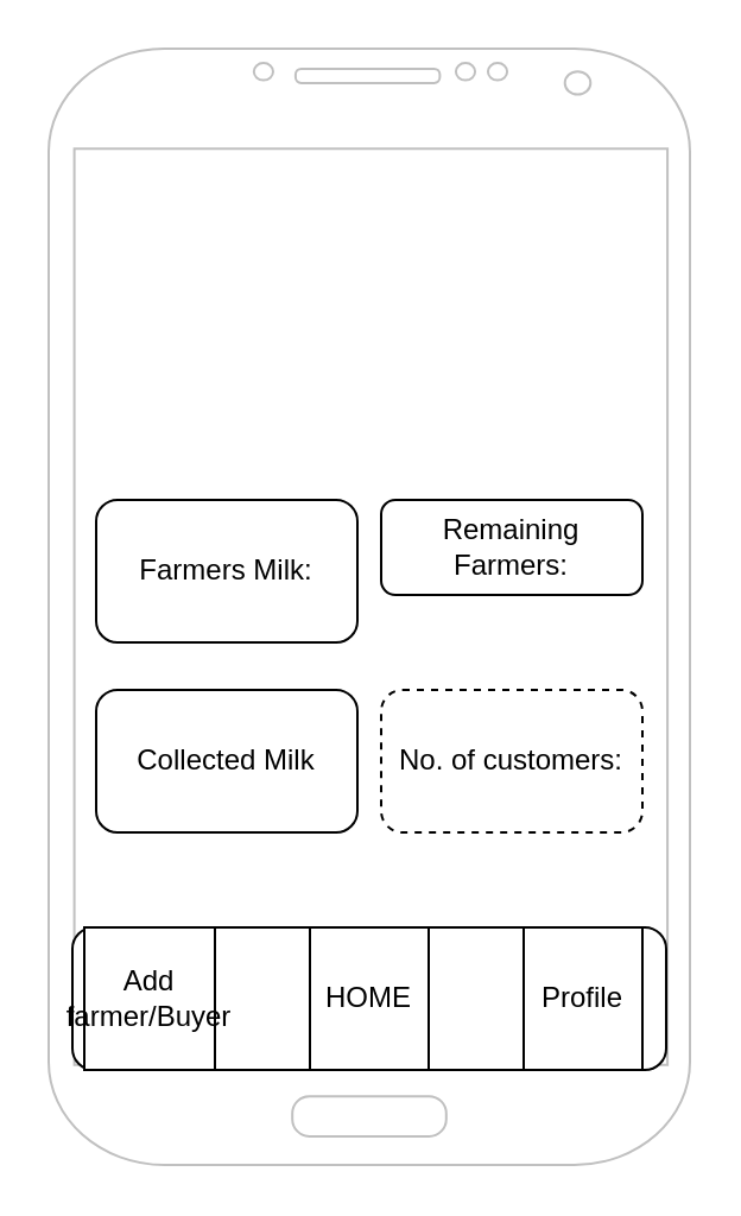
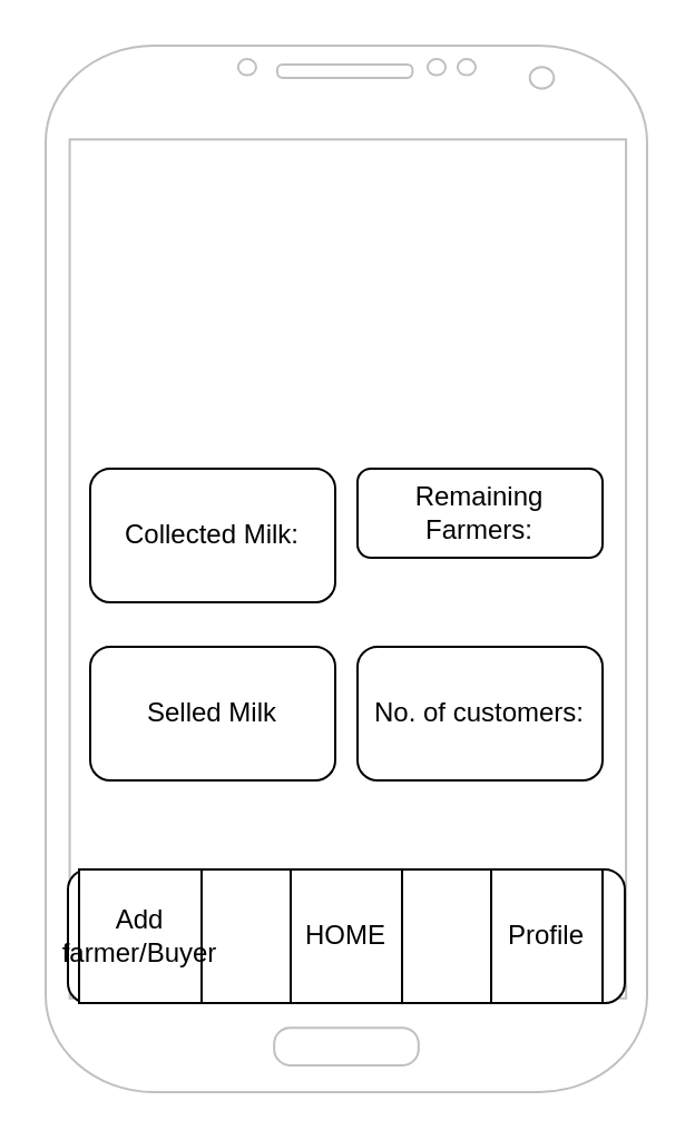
- <mxCell id="3" value="Farmers Milk:&lt;br&gt;" style="rounded=1;whiteSpace=wrap;html=1;" vertex="1" parent="1"><mxGeometry x="40" y="210" width="110" height="60" as="geometry" /></mxCell>
+ <mxCell id="3" value="Collected Milk:&lt;br&gt;" style="rounded=1;whiteSpace=wrap;html=1;" vertex="1" parent="1"><mxGeometry x="40" y="210" width="110" height="60" as="geometry" /></mxCell>
- <mxCell id="5" value="Collected Milk" style="rounded=1;whiteSpace=wrap;html=1;" vertex="1" parent="1"><mxGeometry x="40" y="290" width="110" height="60" as="geometry" /></mxCell>
+ <mxCell id="5" value="Selled Milk" style="rounded=1;whiteSpace=wrap;html=1;" vertex="1" parent="1"><mxGeometry x="40" y="290" width="110" height="60" as="geometry" /></mxCell>
- <mxCell id="6" value="No. of customers:" style="rounded=1;whiteSpace=wrap;html=1;dashed=1;" vertex="1" parent="1"><mxGeometry x="160" y="290" width="110" height="60" as="geometry" /></mxCell>
+ <mxCell id="6" value="No. of customers:" style="rounded=1;whiteSpace=wrap;html=1;" vertex="1" parent="1"><mxGeometry x="160" y="290" width="110" height="60" as="geometry" /></mxCell>
